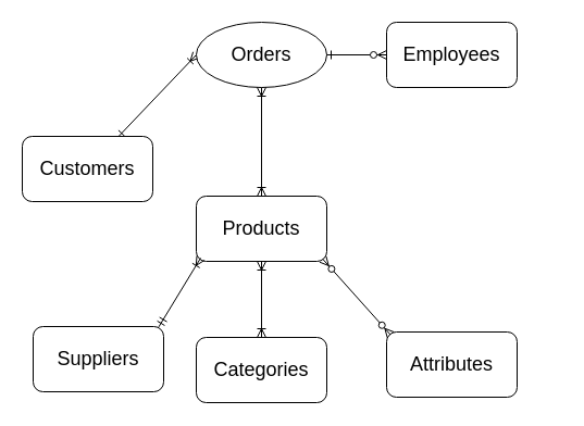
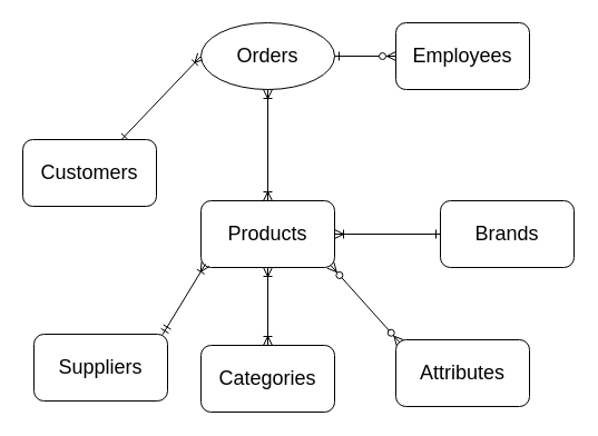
+ <mxCell id="16" style="edgeStyle=orthogonalEdgeStyle;rounded=0;orthogonalLoop=1;jettySize=auto;html=1;entryX=1;entryY=0.5;entryDx=0;entryDy=0;endArrow=ERoneToMany;endFill=0;startArrow=ERone;startFill=0;" edge="1" parent="1" source="17" target="8"><mxGeometry relative="1" as="geometry" /></mxCell>
+ <mxCell id="17" value="&lt;font style=&quot;font-size: 18px&quot;&gt;Brands&lt;/font&gt;" style="rounded=1;whiteSpace=wrap;html=1;sketch=0;" vertex="1" parent="1"><mxGeometry x="395" y="180" width="120" height="60" as="geometry" /></mxCell>
